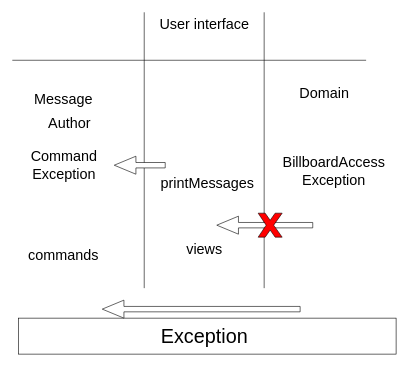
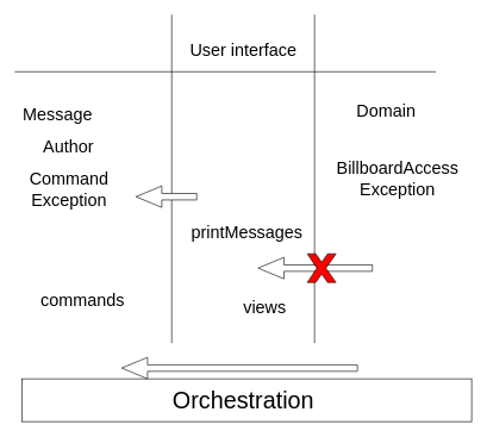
- <mxCell id="2" value="User interface" style="text;html=1;align=center;verticalAlign=middle;resizable=0;points=[];autosize=1;strokeColor=none;fillColor=none;fontSize=24;" parent="1" vertex="1"><mxGeometry x="260" y="25" width="160" height="30" as="geometry" /></mxCell>
+ <mxCell id="2" value="User interface" style="text;html=1;align=center;verticalAlign=middle;resizable=0;points=[];autosize=1;strokeColor=none;fillColor=none;fontSize=24;" parent="1" vertex="1"><mxGeometry x="260" y="55" width="160" height="30" as="geometry" /></mxCell>
- <mxCell id="6" value="Message" style="text;html=1;align=center;verticalAlign=middle;resizable=0;points=[];autosize=1;strokeColor=none;fillColor=none;fontSize=24;" parent="1" vertex="1"><mxGeometry x="50" y="150" width="110" height="30" as="geometry" /></mxCell>
+ <mxCell id="6" value="Message" style="text;html=1;align=center;verticalAlign=middle;resizable=0;points=[];autosize=1;strokeColor=none;fillColor=none;fontSize=24;" parent="1" vertex="1"><mxGeometry x="25" y="145" width="110" height="30" as="geometry" /></mxCell>
- <mxCell id="7" value="Author" style="text;html=1;align=center;verticalAlign=middle;resizable=0;points=[];autosize=1;strokeColor=none;fillColor=none;fontSize=24;" parent="1" vertex="1"><mxGeometry x="70" y="190" width="90" height="30" as="geometry" /></mxCell>
+ <mxCell id="7" value="Author" style="text;html=1;align=center;verticalAlign=middle;resizable=0;points=[];autosize=1;strokeColor=none;fillColor=none;fontSize=24;" parent="1" vertex="1"><mxGeometry x="50" y="190" width="90" height="30" as="geometry" /></mxCell>
- <mxCell id="17" value="Command&lt;br&gt;Exception" style="text;html=1;align=center;verticalAlign=middle;resizable=0;points=[];autosize=1;strokeColor=none;fillColor=none;fontSize=24;" vertex="1" parent="1"><mxGeometry x="41" y="245" width="130" height="60" as="geometry" /></mxCell>
+ <mxCell id="17" value="Command&lt;br&gt;Exception" style="text;html=1;align=center;verticalAlign=middle;resizable=0;points=[];autosize=1;strokeColor=none;fillColor=none;fontSize=24;" vertex="1" parent="1"><mxGeometry x="31" y="235" width="130" height="60" as="geometry" /></mxCell>
- <mxCell id="16" value="BillboardAccess&lt;br&gt;Exception" style="text;html=1;align=center;verticalAlign=middle;resizable=0;points=[];autosize=1;strokeColor=none;fillColor=none;fontSize=24;" vertex="1" parent="1"><mxGeometry x="461" y="255" width="190" height="60" as="geometry" /></mxCell>
+ <mxCell id="16" value="BillboardAccess&lt;br&gt;Exception" style="text;html=1;align=center;verticalAlign=middle;resizable=0;points=[];autosize=1;strokeColor=none;fillColor=none;fontSize=24;" vertex="1" parent="1"><mxGeometry x="461" y="220" width="190" height="60" as="geometry" /></mxCell>
- <mxCell id="8" value="printMessages" style="text;html=1;align=center;verticalAlign=middle;resizable=0;points=[];autosize=1;strokeColor=none;fillColor=none;fontSize=24;" parent="1" vertex="1"><mxGeometry x="260" y="290" width="170" height="30" as="geometry" /></mxCell>
+ <mxCell id="8" value="printMessages" style="text;html=1;align=center;verticalAlign=middle;resizable=0;points=[];autosize=1;strokeColor=none;fillColor=none;fontSize=24;" parent="1" vertex="1"><mxGeometry x="260" y="310" width="170" height="30" as="geometry" /></mxCell>
- <mxCell id="13" value="views" style="text;html=1;align=center;verticalAlign=middle;resizable=0;points=[];autosize=1;strokeColor=none;fillColor=none;fontSize=24;" parent="1" vertex="1"><mxGeometry x="300" y="400" width="80" height="30" as="geometry" /></mxCell>
+ <mxCell id="13" value="views" style="text;html=1;align=center;verticalAlign=middle;resizable=0;points=[];autosize=1;strokeColor=none;fillColor=none;fontSize=24;" parent="1" vertex="1"><mxGeometry x="330" y="415" width="80" height="30" as="geometry" /></mxCell>
- <mxCell id="9" value="commands" style="text;html=1;align=center;verticalAlign=middle;resizable=0;points=[];autosize=1;strokeColor=none;fillColor=none;fontSize=24;" parent="1" vertex="1"><mxGeometry x="40" y="410" width="130" height="30" as="geometry" /></mxCell>
+ <mxCell id="9" value="commands" style="text;html=1;align=center;verticalAlign=middle;resizable=0;points=[];autosize=1;strokeColor=none;fillColor=none;fontSize=24;" parent="1" vertex="1"><mxGeometry x="50" y="405" width="130" height="30" as="geometry" /></mxCell>
- <mxCell id="15" value="Exception" style="text;html=1;align=center;verticalAlign=middle;resizable=0;points=[];autosize=1;strokeColor=none;fillColor=none;fontSize=33;" parent="1" vertex="1"><mxGeometry x="235" y="535" width="210" height="50" as="geometry" /></mxCell>
+ <mxCell id="15" value="Orchestration" style="text;html=1;align=center;verticalAlign=middle;resizable=0;points=[];autosize=1;strokeColor=none;fillColor=none;fontSize=33;" parent="1" vertex="1"><mxGeometry x="235" y="535" width="210" height="50" as="geometry" /></mxCell>
